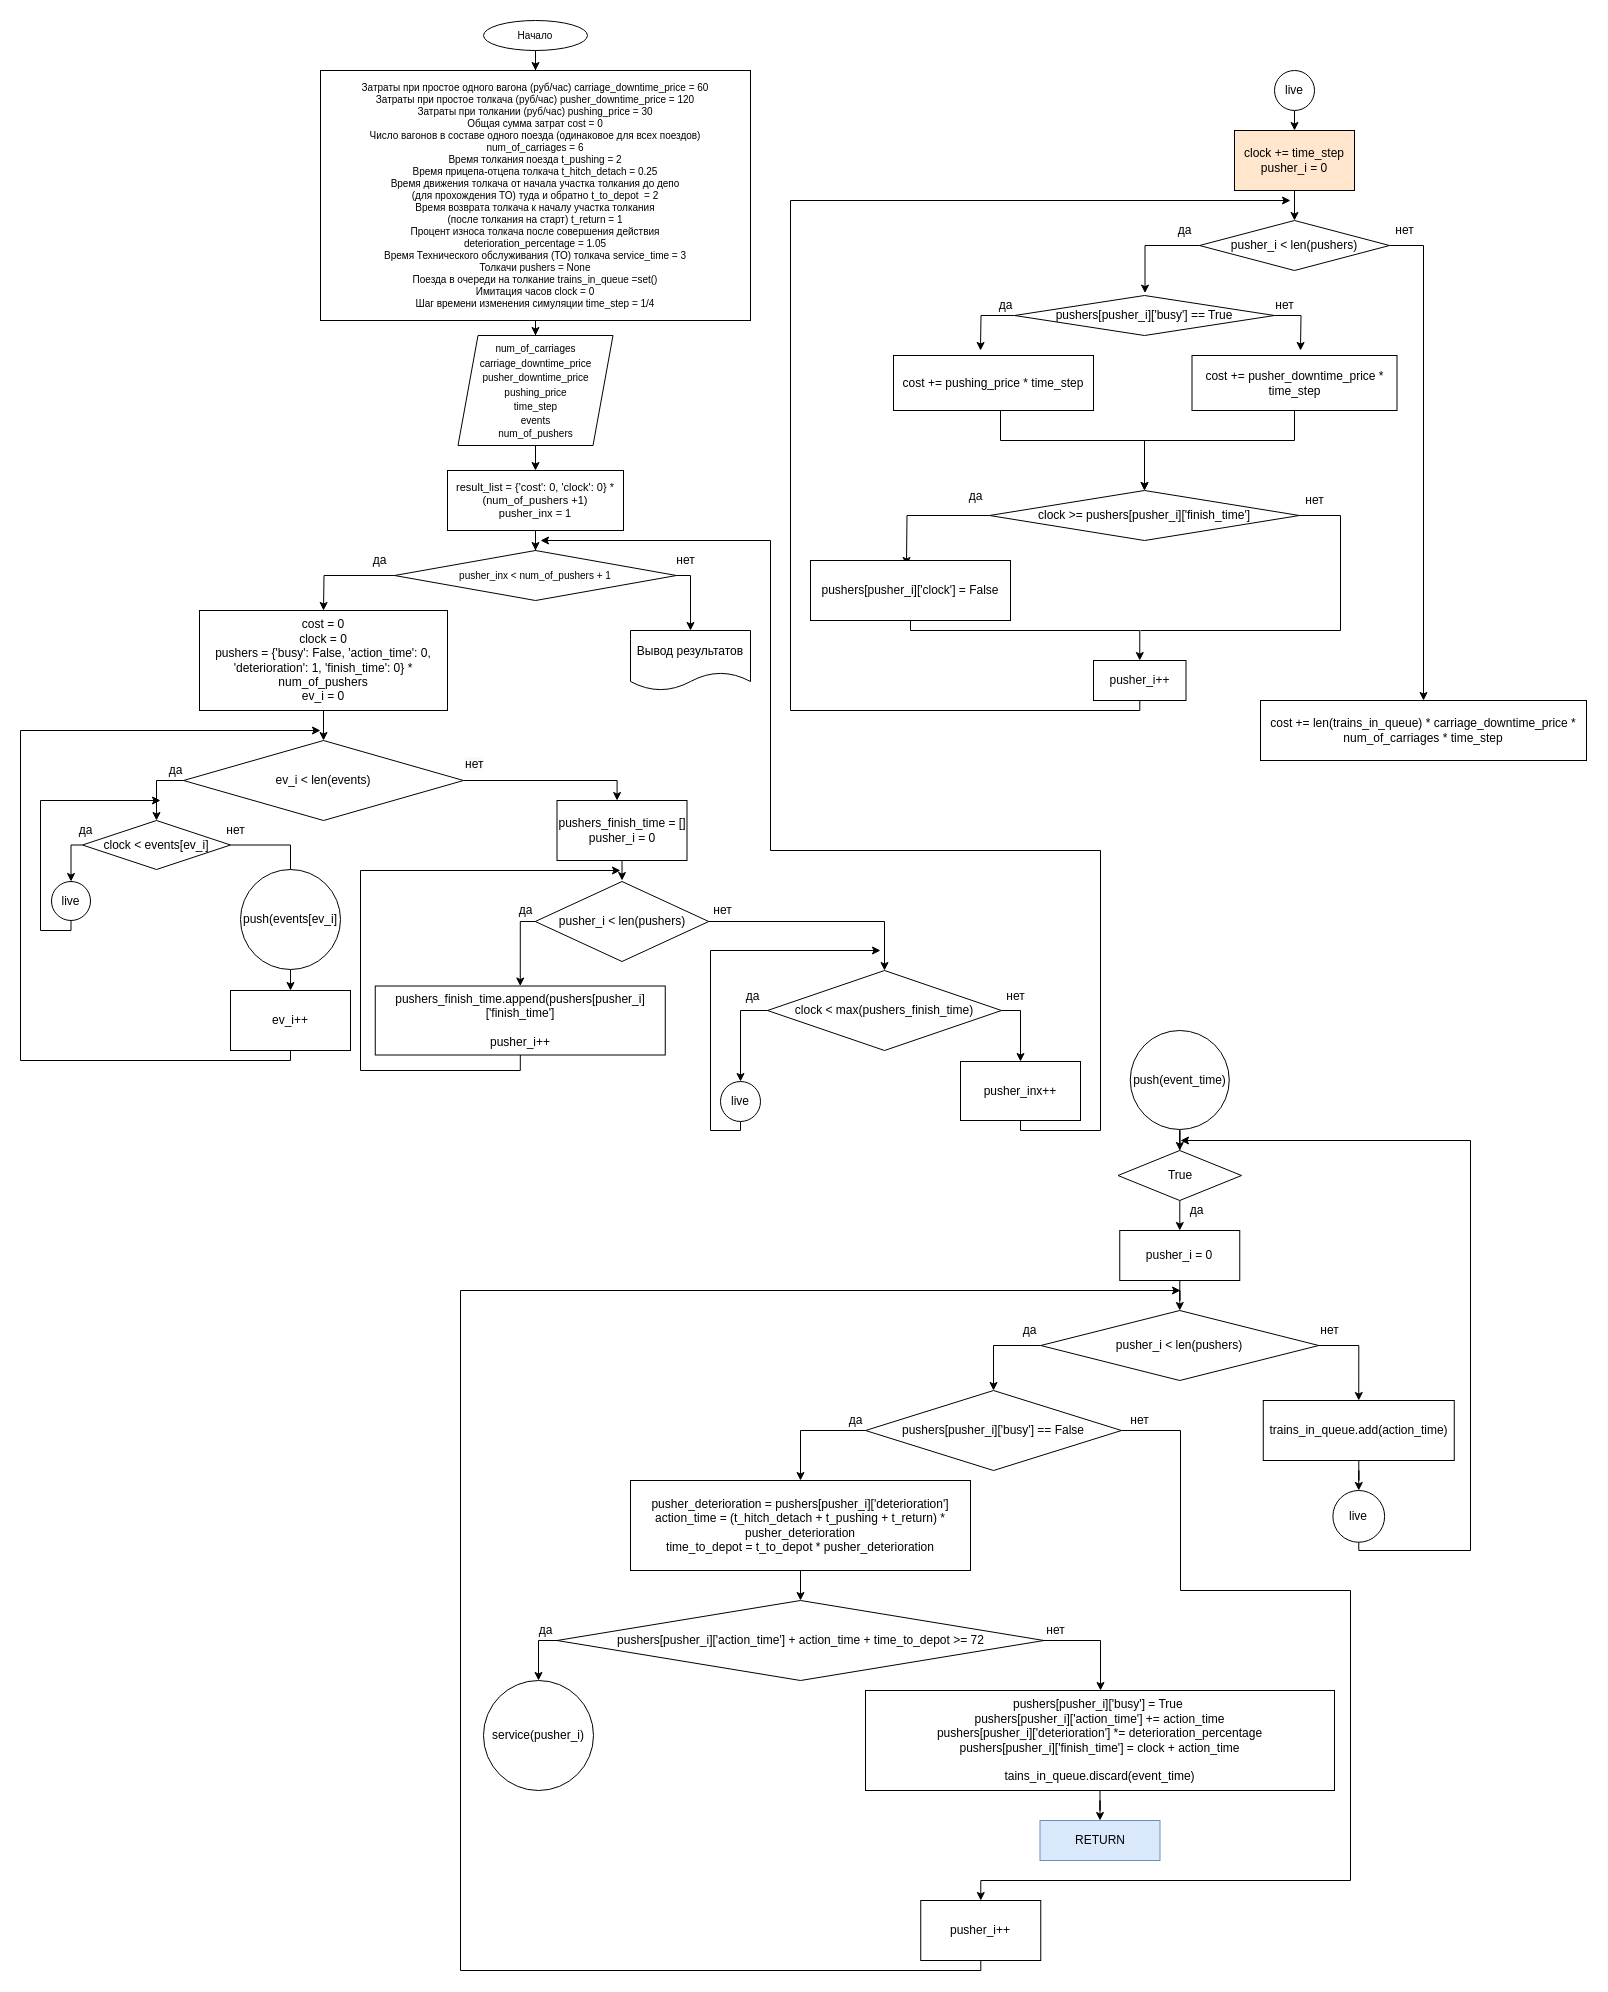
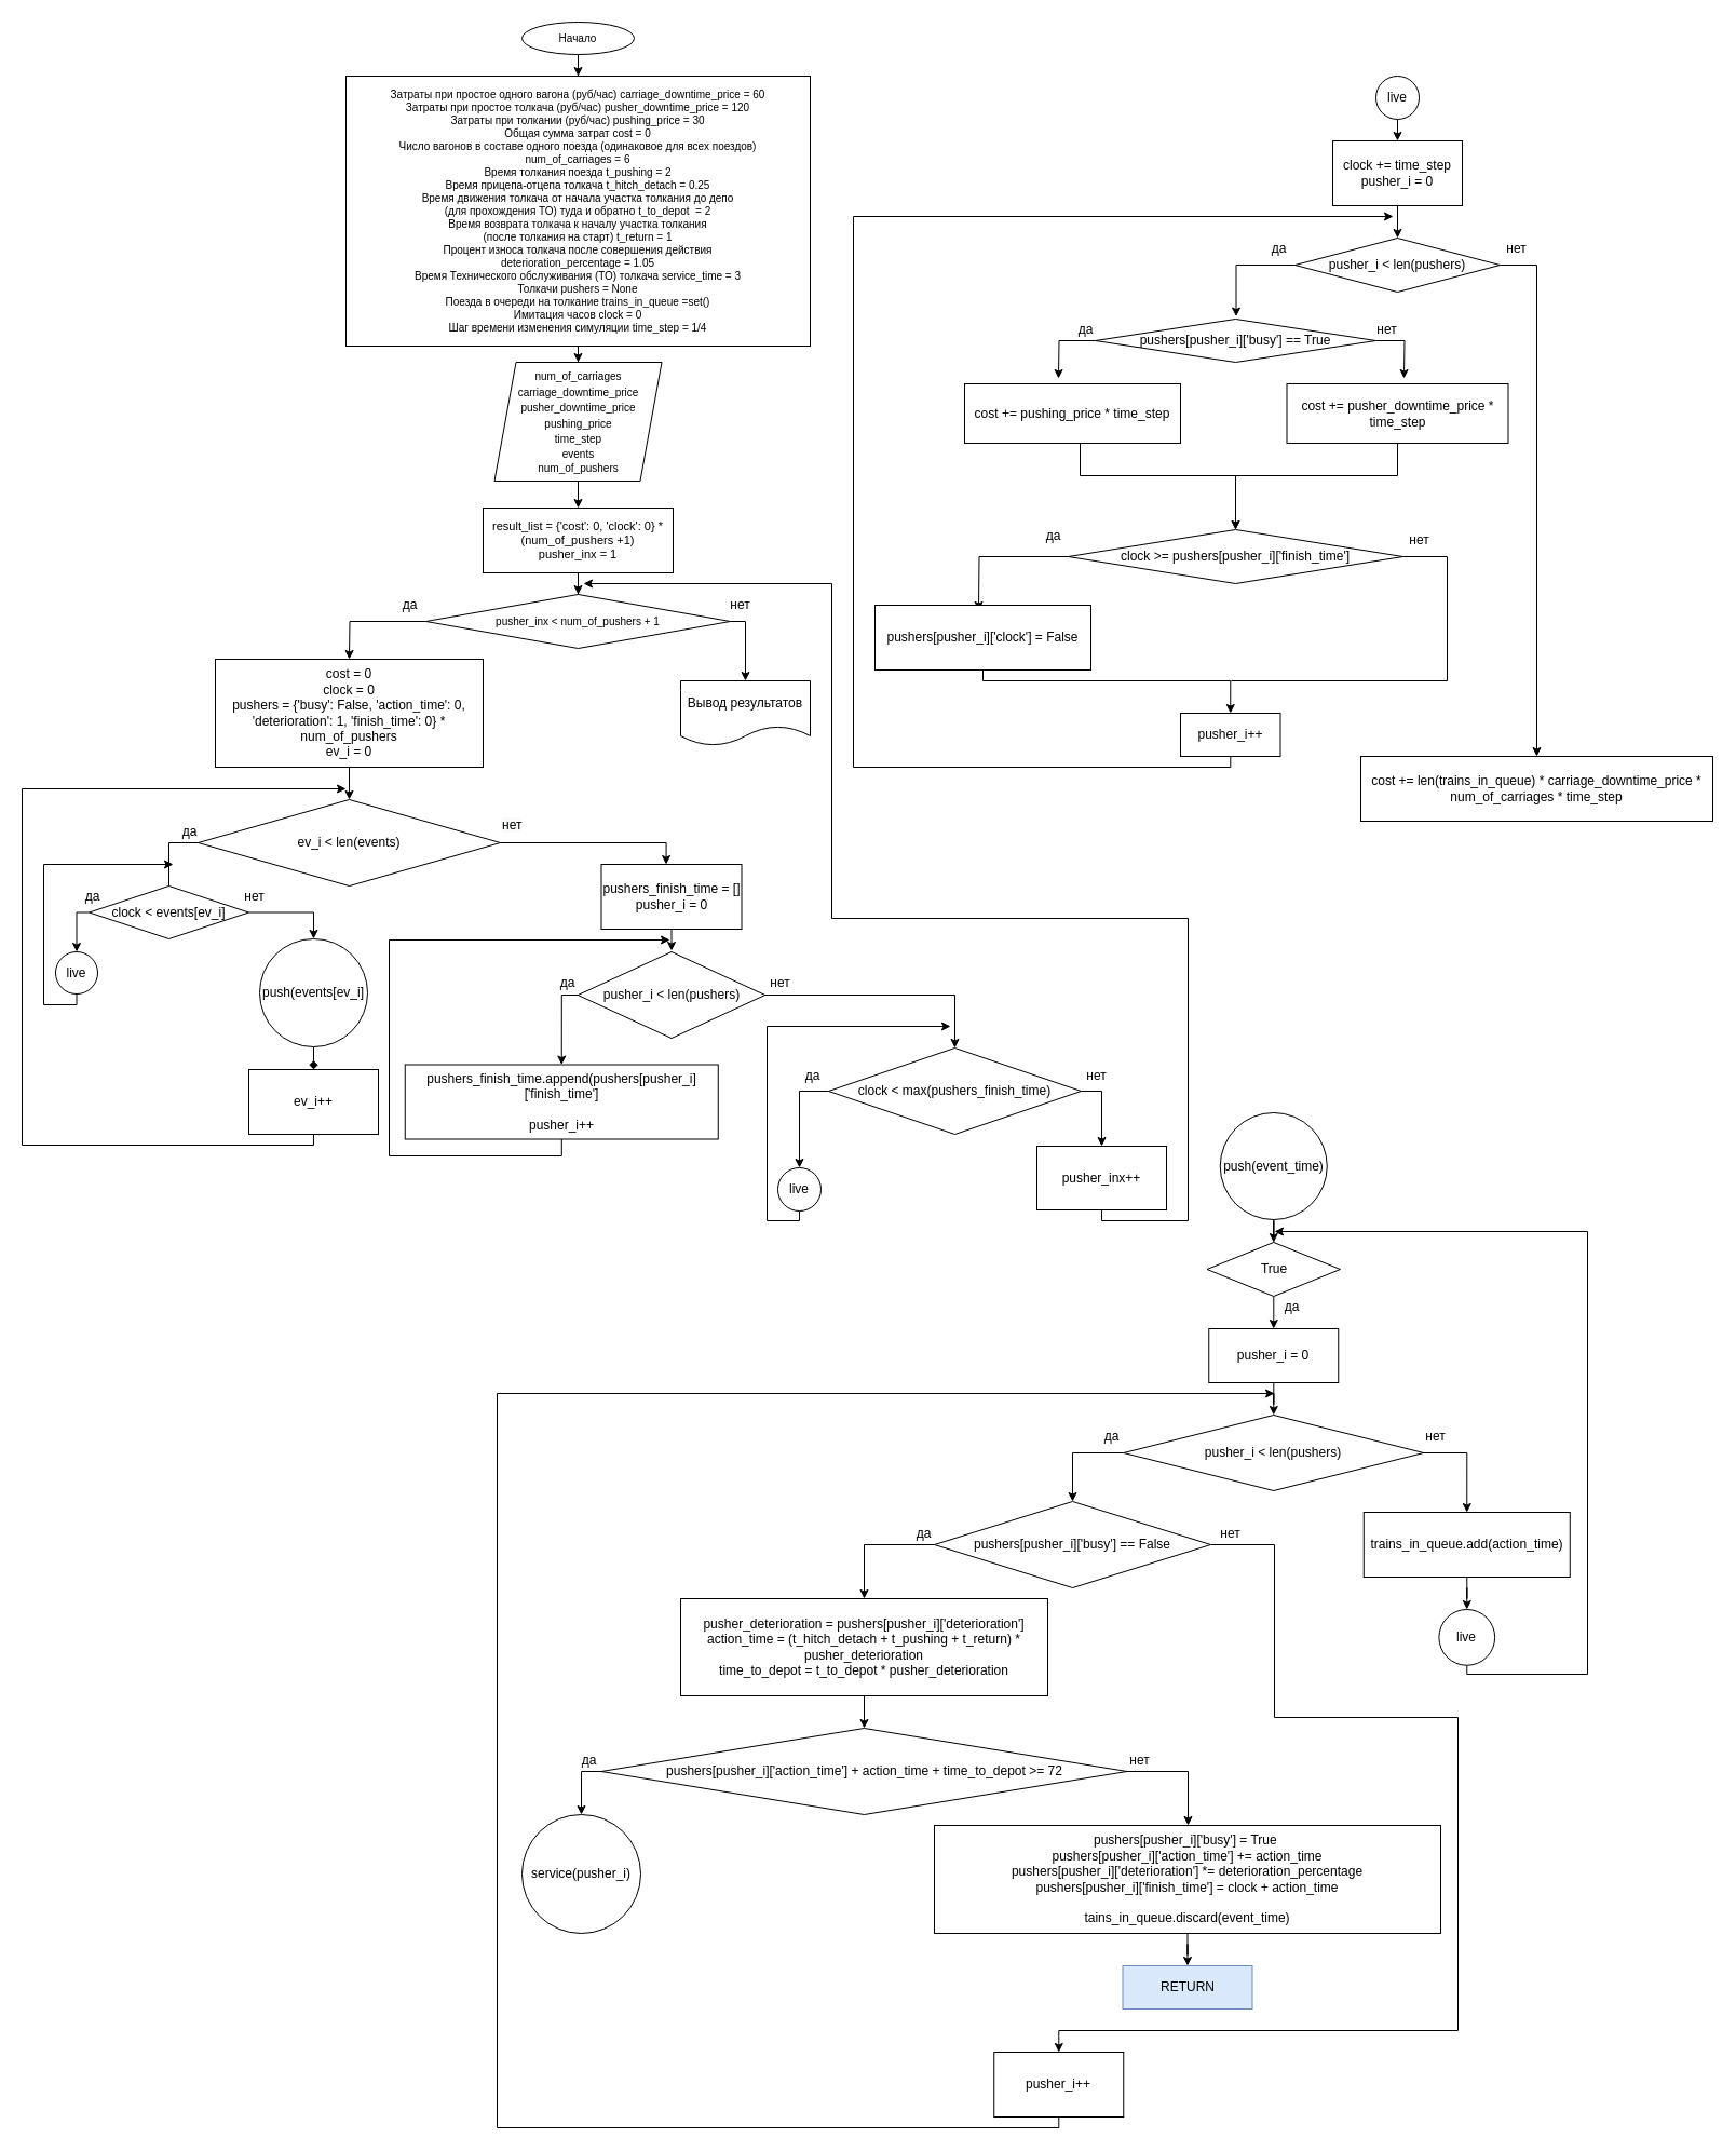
- <mxCell id="29" value="&lt;div&gt;clock += time_step&lt;/div&gt;&lt;div&gt;pusher_i = 0&lt;br&gt;&lt;/div&gt;" style="rounded=0;whiteSpace=wrap;html=1;fillColor=#ffe6cc;" parent="1" vertex="1"><mxGeometry x="1234" y="130" width="120" height="60" as="geometry" /></mxCell>
+ <mxCell id="29" value="&lt;div&gt;clock += time_step&lt;/div&gt;&lt;div&gt;pusher_i = 0&lt;br&gt;&lt;/div&gt;" style="rounded=0;whiteSpace=wrap;html=1;" parent="1" vertex="1"><mxGeometry x="1234" y="130" width="120" height="60" as="geometry" /></mxCell>
- <mxCell id="16" style="edgeStyle=orthogonalEdgeStyle;rounded=0;orthogonalLoop=1;jettySize=auto;html=1;entryX=0.5;entryY=0;entryDx=0;entryDy=0;" edge="1" parent="1" source="18" target="21"><mxGeometry relative="1" as="geometry"><Array as="points"><mxPoint x="323" y="780" /><mxPoint x="150" y="780" /></Array></mxGeometry></mxCell>
+ <mxCell id="16" style="edgeStyle=orthogonalEdgeStyle;rounded=0;orthogonalLoop=1;jettySize=auto;html=1;entryX=0.5;entryY=0;entryDx=0;entryDy=0;endArrow=none;" edge="1" parent="1" source="18" target="21"><mxGeometry relative="1" as="geometry"><Array as="points"><mxPoint x="323" y="780" /><mxPoint x="150" y="780" /></Array></mxGeometry></mxCell>
- <mxCell id="20" style="edgeStyle=orthogonalEdgeStyle;rounded=0;orthogonalLoop=1;jettySize=auto;html=1;entryX=0.5;entryY=0;entryDx=0;entryDy=0;endArrow=none;" edge="1" parent="1" source="21" target="27"><mxGeometry relative="1" as="geometry" /></mxCell>
+ <mxCell id="20" style="edgeStyle=orthogonalEdgeStyle;rounded=0;orthogonalLoop=1;jettySize=auto;html=1;entryX=0.5;entryY=0;entryDx=0;entryDy=0;" edge="1" parent="1" source="21" target="27"><mxGeometry relative="1" as="geometry" /></mxCell>
- <mxCell id="26" style="edgeStyle=orthogonalEdgeStyle;rounded=0;orthogonalLoop=1;jettySize=auto;html=1;entryX=0.5;entryY=0;entryDx=0;entryDy=0;" edge="1" parent="1" source="27" target="69"><mxGeometry relative="1" as="geometry"><Array as="points"><mxPoint x="290" y="990" /><mxPoint x="290" y="990" /></Array></mxGeometry></mxCell>
+ <mxCell id="26" style="edgeStyle=orthogonalEdgeStyle;rounded=0;orthogonalLoop=1;jettySize=auto;html=1;entryX=0.5;entryY=0;entryDx=0;entryDy=0;endArrow=diamond;" edge="1" parent="1" source="27" target="69"><mxGeometry relative="1" as="geometry"><Array as="points"><mxPoint x="290" y="990" /><mxPoint x="290" y="990" /></Array></mxGeometry></mxCell>
